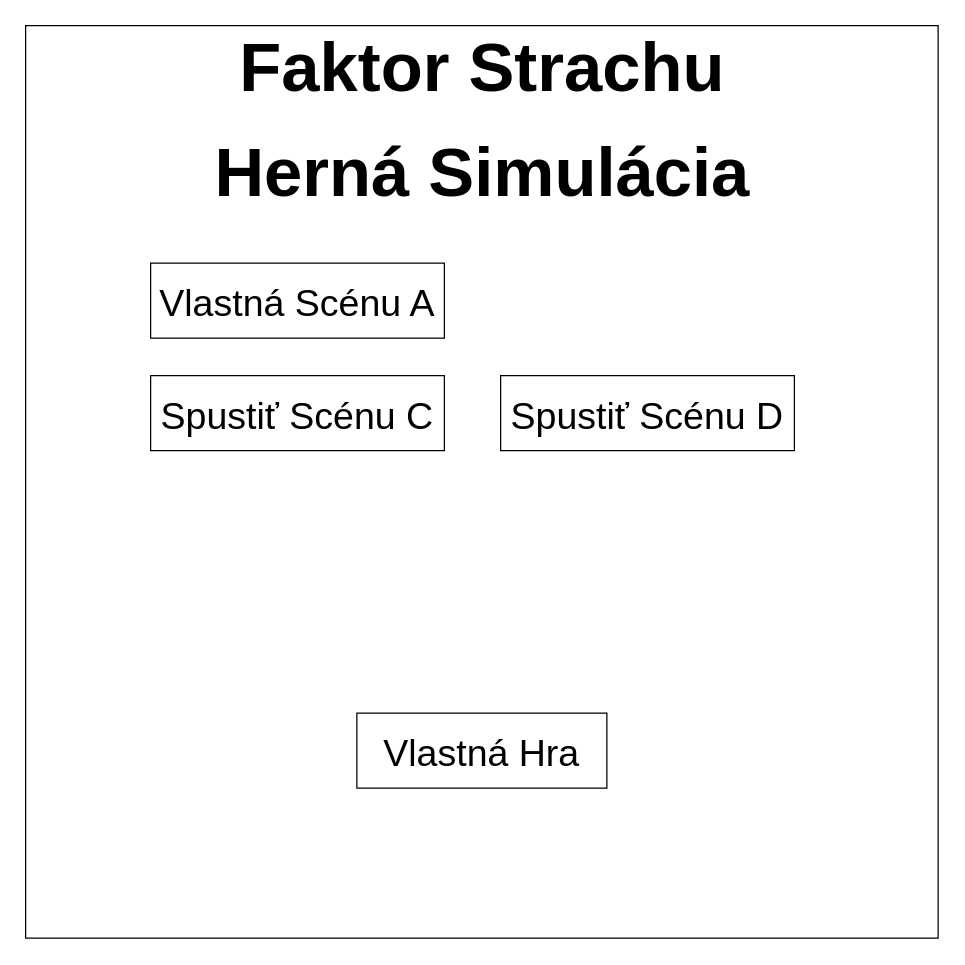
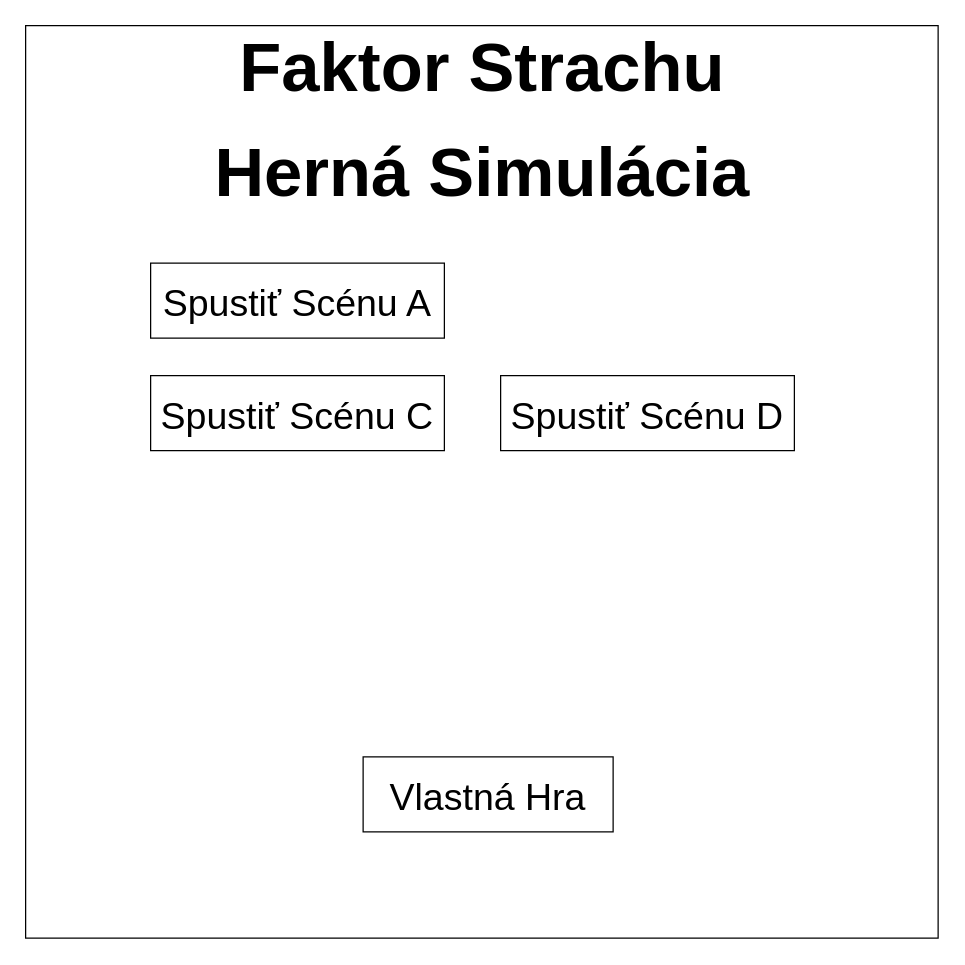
- <mxCell id="4" value="&lt;font style=&quot;font-size: 30px;&quot;&gt;Vlastná Scénu A&lt;/font&gt;" style="rounded=0;whiteSpace=wrap;html=1;fontSize=36;" parent="1" vertex="1"><mxGeometry x="120" y="210" width="235" height="60" as="geometry" /></mxCell>
+ <mxCell id="4" value="&lt;font style=&quot;font-size: 30px;&quot;&gt;Spustiť Scénu A&lt;/font&gt;" style="rounded=0;whiteSpace=wrap;html=1;fontSize=36;" parent="1" vertex="1"><mxGeometry x="120" y="210" width="235" height="60" as="geometry" /></mxCell>
- <mxCell id="7" value="&lt;span style=&quot;font-size: 30px;&quot;&gt;Vlastná Hra&lt;/span&gt;" style="rounded=0;whiteSpace=wrap;html=1;fontSize=36;" vertex="1" parent="1"><mxGeometry x="285" y="570" width="200" height="60" as="geometry" /></mxCell>
+ <mxCell id="7" value="&lt;span style=&quot;font-size: 30px;&quot;&gt;Vlastná Hra&lt;/span&gt;" style="rounded=0;whiteSpace=wrap;html=1;fontSize=36;" vertex="1" parent="1"><mxGeometry x="290" y="605" width="200" height="60" as="geometry" /></mxCell>
